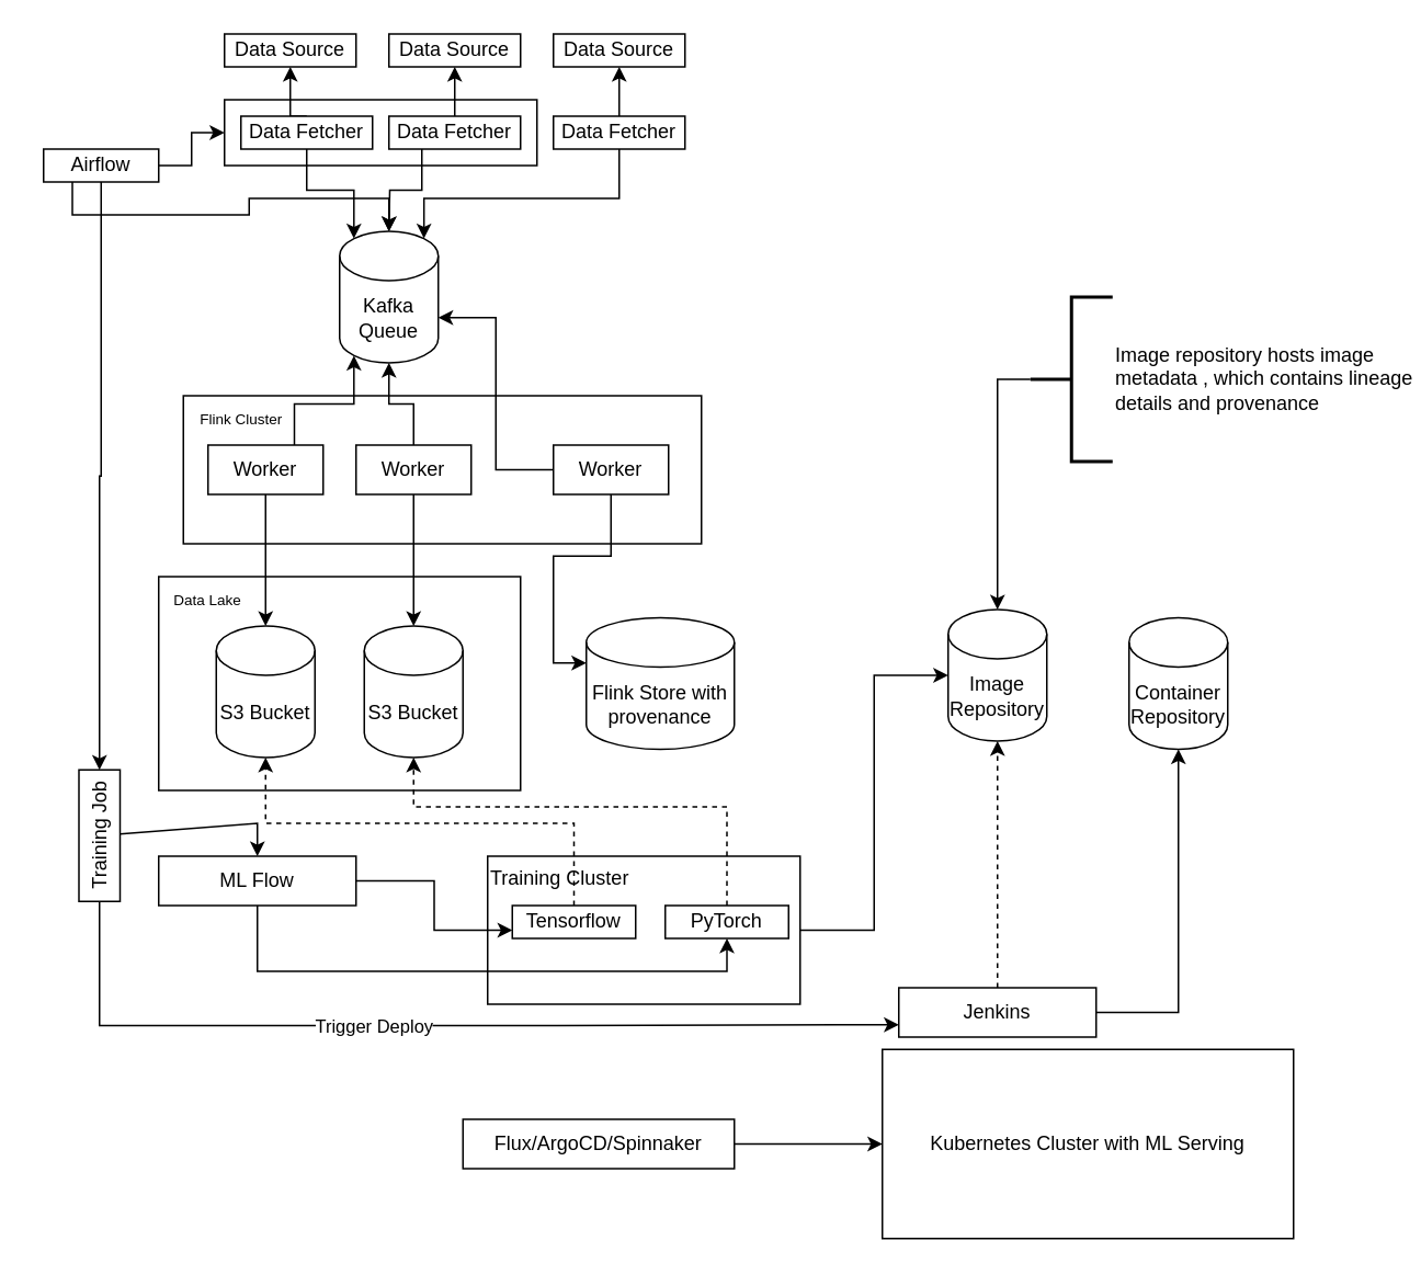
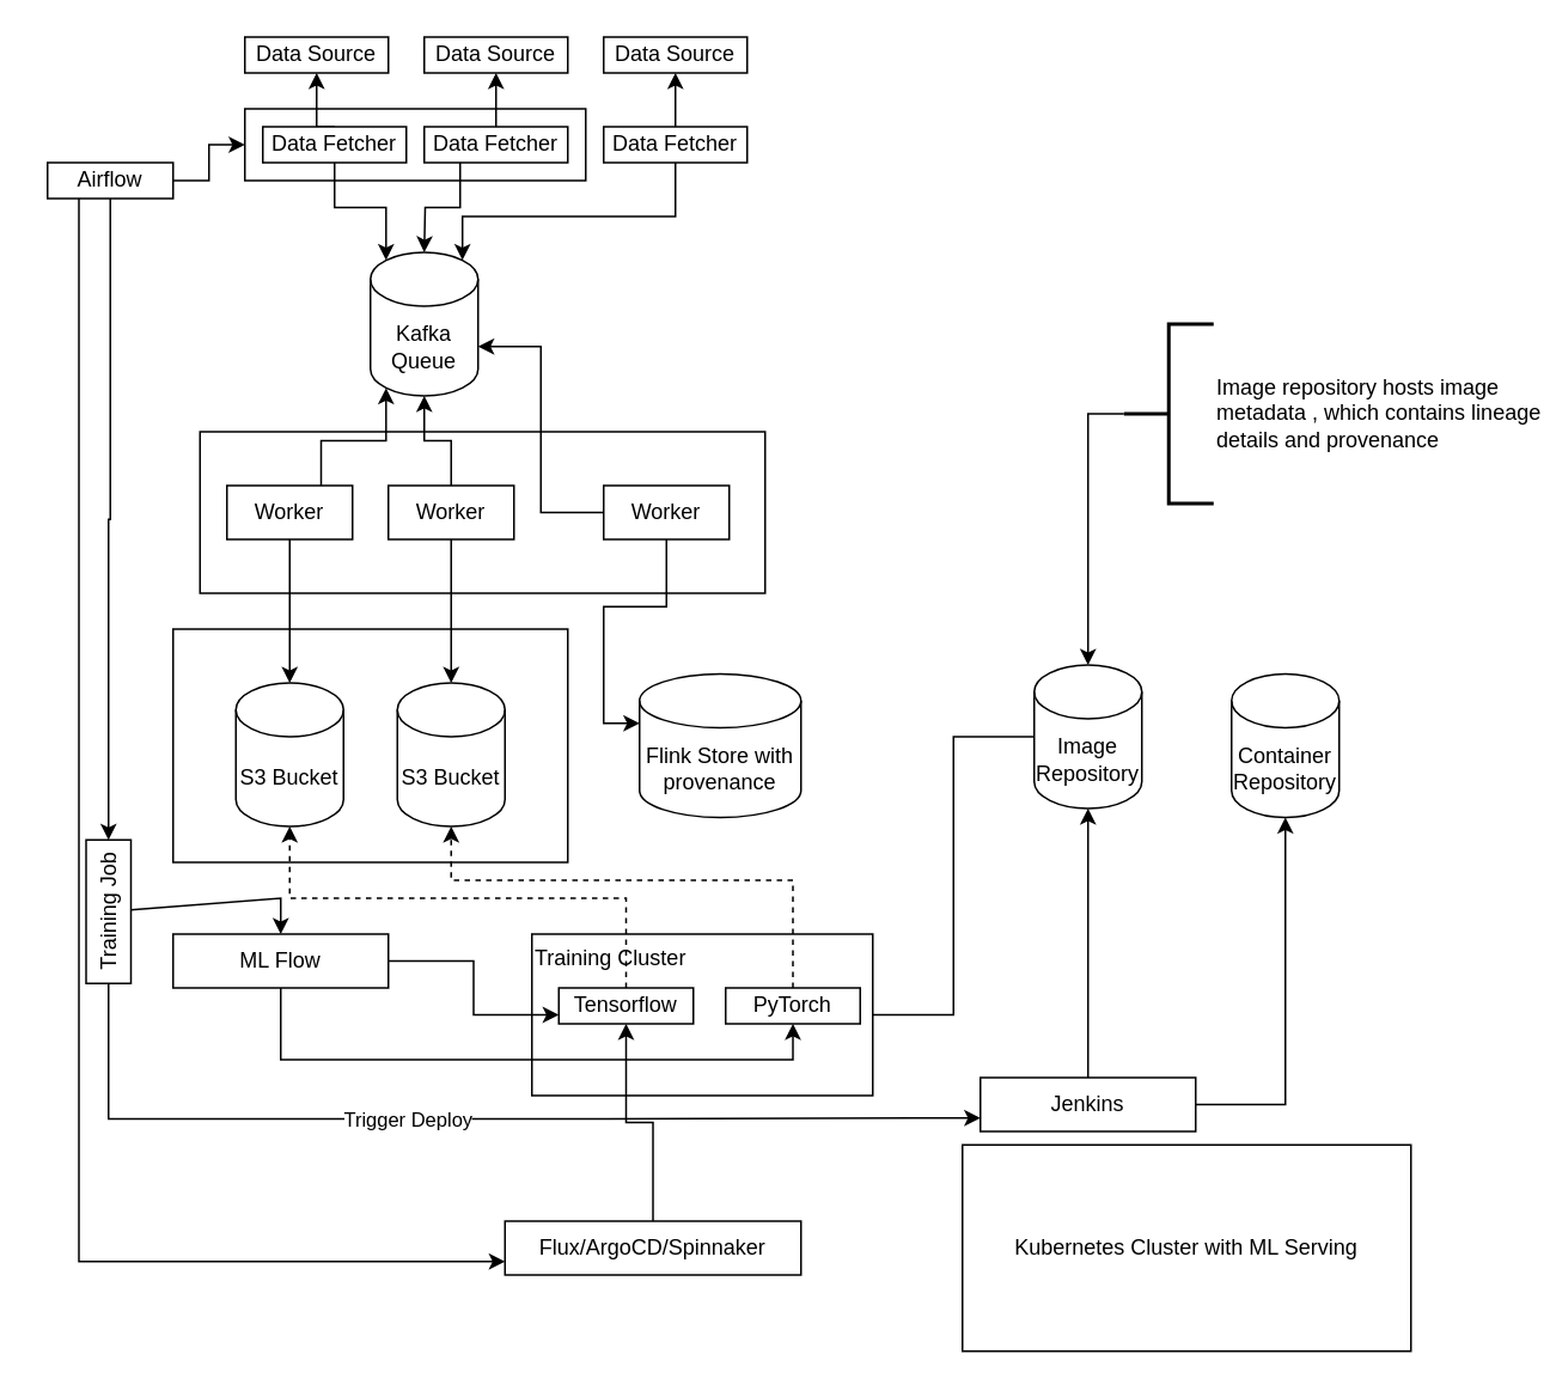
- <mxCell id="7" style="edgeStyle=orthogonalEdgeStyle;rounded=0;orthogonalLoop=1;jettySize=auto;html=1;exitX=0.25;exitY=1;exitDx=0;exitDy=0;" edge="1" parent="1" source="8" target="14"><mxGeometry relative="1" as="geometry" /></mxCell>
+ <mxCell id="7" style="edgeStyle=orthogonalEdgeStyle;rounded=0;orthogonalLoop=1;jettySize=auto;html=1;exitX=0.25;exitY=1;exitDx=0;exitDy=0;entryX=0;entryY=0.75;entryDx=0;entryDy=0;" edge="1" parent="1" source="8" target="53"><mxGeometry relative="1" as="geometry" /></mxCell>
- <mxCell id="21" value="Flink Cluster" style="text;html=1;align=center;verticalAlign=middle;whiteSpace=wrap;rounded=0;fontSize=9;" vertex="1" parent="1"><mxGeometry x="111" y="240" width="71" height="30" as="geometry" /></mxCell>
- <mxCell id="29" value="Data Lake" style="text;html=1;align=center;verticalAlign=middle;whiteSpace=wrap;rounded=0;fontSize=9;" vertex="1" parent="1"><mxGeometry x="96" y="350" width="60" height="30" as="geometry" /></mxCell>
- <mxCell id="45" style="edgeStyle=orthogonalEdgeStyle;rounded=0;orthogonalLoop=1;jettySize=auto;html=1;entryX=0;entryY=0.5;entryDx=0;entryDy=0;entryPerimeter=0;" edge="1" parent="1" source="37" target="42"><mxGeometry relative="1" as="geometry" /></mxCell>
+ <mxCell id="45" style="edgeStyle=orthogonalEdgeStyle;rounded=0;orthogonalLoop=1;jettySize=auto;html=1;entryX=0;entryY=0.5;entryDx=0;entryDy=0;entryPerimeter=0;endArrow=none;" edge="1" parent="1" source="37" target="42"><mxGeometry relative="1" as="geometry" /></mxCell>
- <mxCell id="51" style="edgeStyle=orthogonalEdgeStyle;rounded=0;orthogonalLoop=1;jettySize=auto;html=1;entryX=0.5;entryY=1;entryDx=0;entryDy=0;entryPerimeter=0;dashed=1;" edge="1" parent="1" source="44" target="42"><mxGeometry relative="1" as="geometry" /></mxCell>
+ <mxCell id="51" style="edgeStyle=orthogonalEdgeStyle;rounded=0;orthogonalLoop=1;jettySize=auto;html=1;entryX=0.5;entryY=1;entryDx=0;entryDy=0;entryPerimeter=0;" edge="1" parent="1" source="44" target="42"><mxGeometry relative="1" as="geometry" /></mxCell>
- <mxCell id="52" style="edgeStyle=orthogonalEdgeStyle;rounded=0;orthogonalLoop=1;jettySize=auto;html=1;entryX=0;entryY=0.5;entryDx=0;entryDy=0;" edge="1" parent="1" source="53" target="54"><mxGeometry relative="1" as="geometry" /></mxCell>
+ <mxCell id="52" style="edgeStyle=orthogonalEdgeStyle;rounded=0;orthogonalLoop=1;jettySize=auto;html=1;" edge="1" parent="1" source="53" target="38"><mxGeometry relative="1" as="geometry" /></mxCell>
